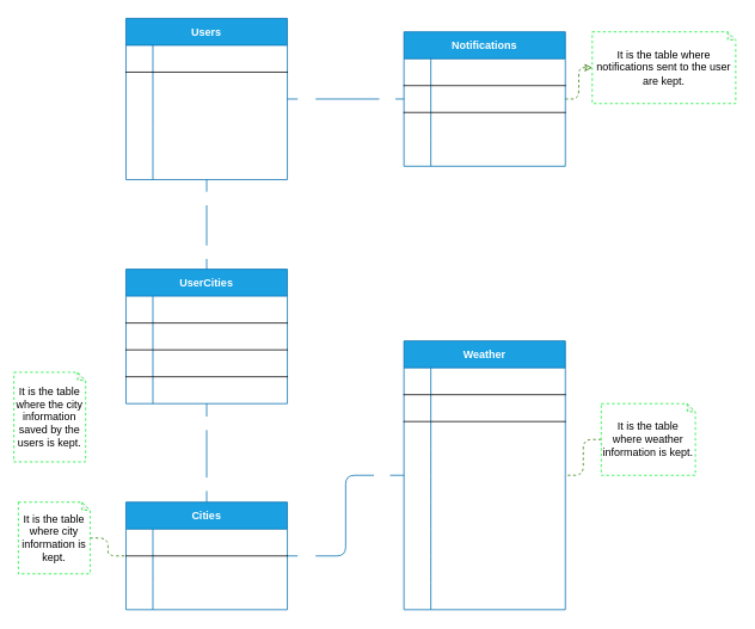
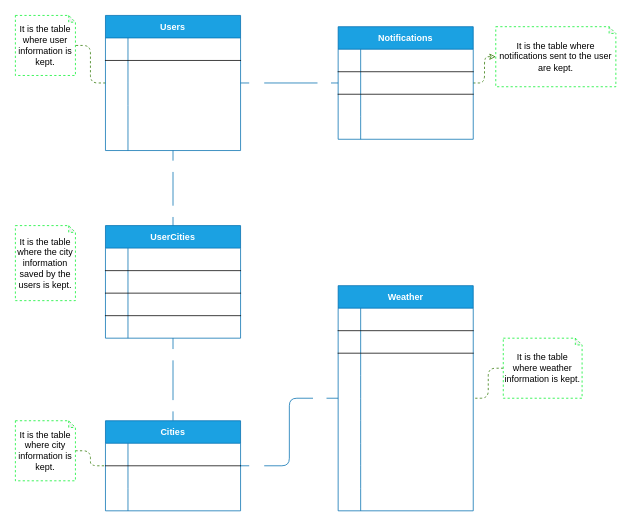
+ <mxCell id="97" value="It is the table where user information is kept." style="shape=note;whiteSpace=wrap;html=1;backgroundOutline=1;darkOpacity=0.05;size=9;dashed=1;strokeColor=#02F02A;" parent="1" vertex="1"><mxGeometry x="20" y="20" width="80" height="80" as="geometry" /></mxCell>
+ <mxCell id="5" style="edgeStyle=orthogonalEdgeStyle;html=1;dashed=1;endArrow=none;endFill=0;fillColor=#60a917;strokeColor=#2D7600;" parent="1" source="6" target="97" edge="1"><mxGeometry relative="1" as="geometry" /></mxCell>
- <mxCell id="98" value="It is the table where the city information saved by the users is kept." style="shape=note;whiteSpace=wrap;html=1;backgroundOutline=1;darkOpacity=0.05;size=9;dashed=1;strokeColor=#02F02A;" parent="1" vertex="1"><mxGeometry x="15" y="415" width="80" height="100" as="geometry" /></mxCell>
+ <mxCell id="98" value="It is the table where the city information saved by the users is kept." style="shape=note;whiteSpace=wrap;html=1;backgroundOutline=1;darkOpacity=0.05;size=9;dashed=1;strokeColor=#02F02A;" parent="1" vertex="1"><mxGeometry x="20" y="300" width="80" height="100" as="geometry" /></mxCell>
